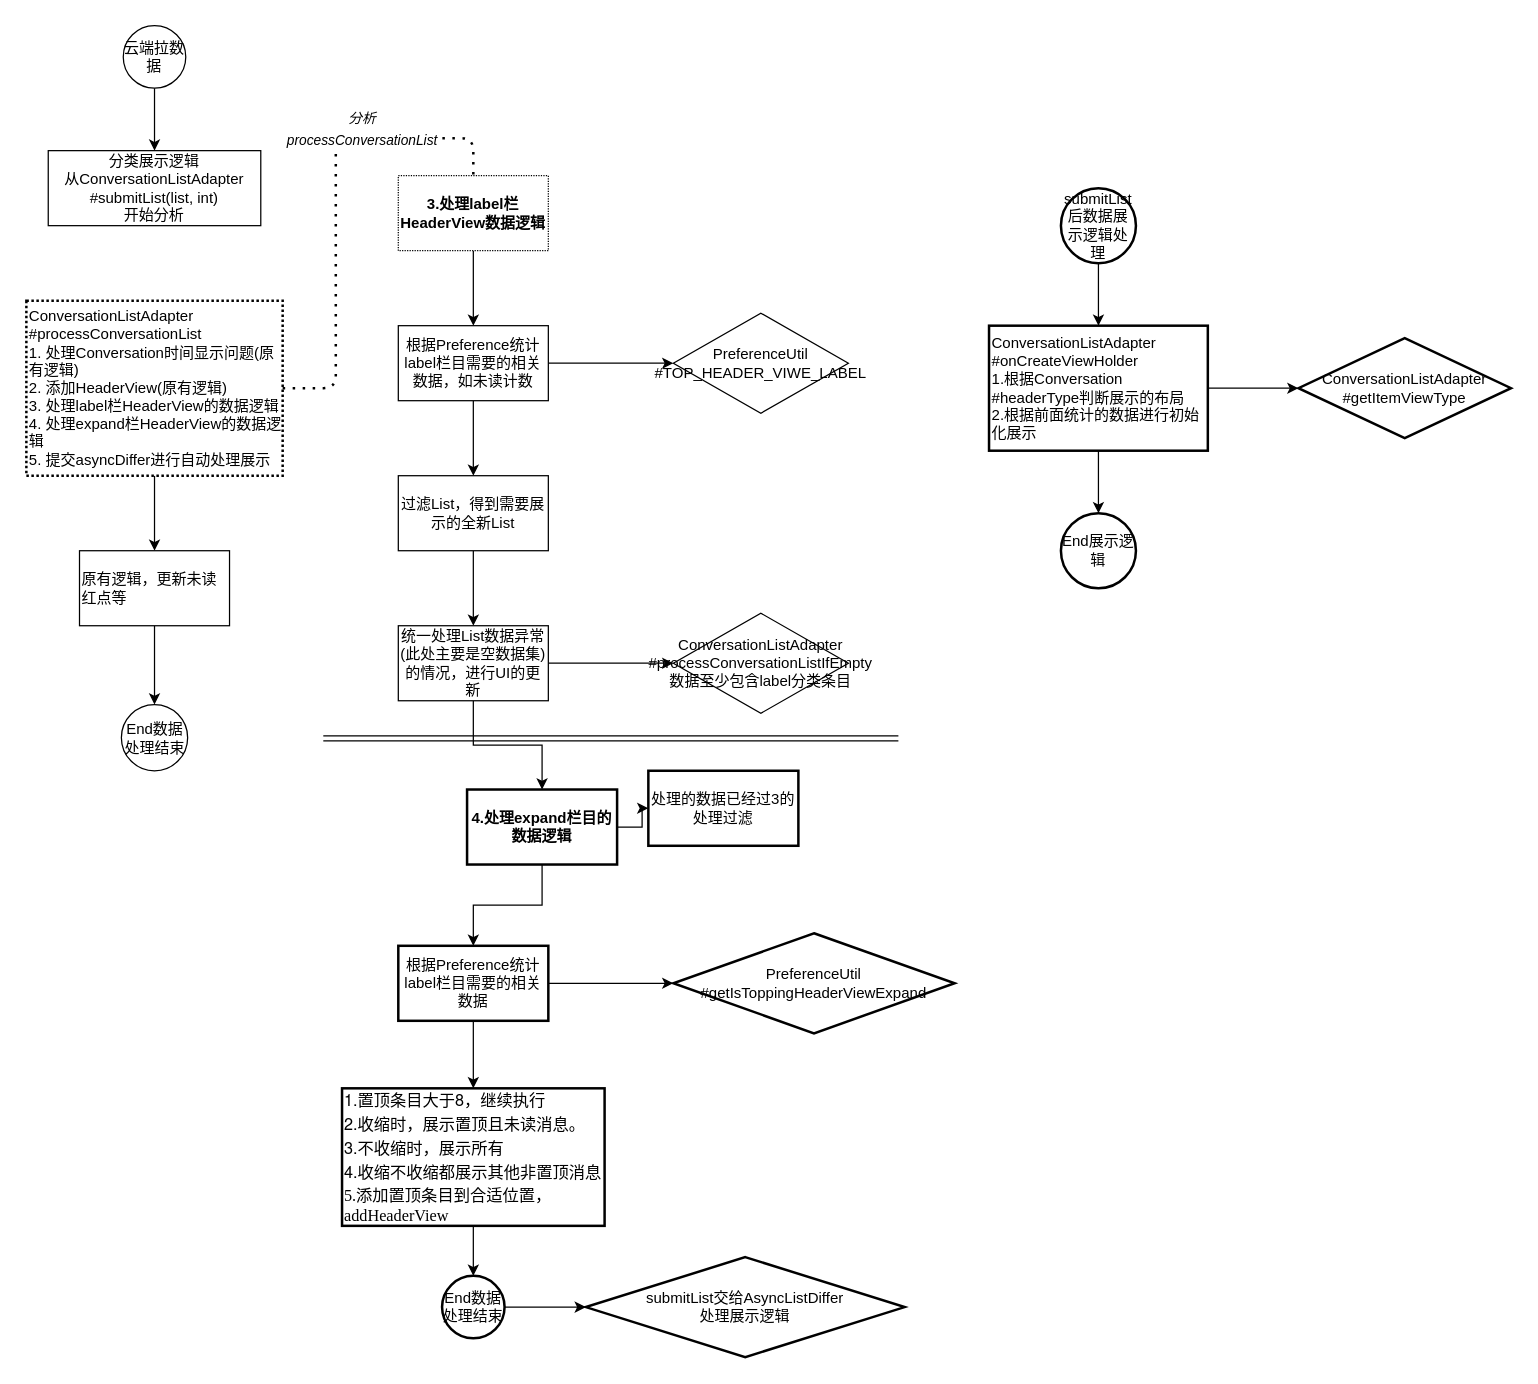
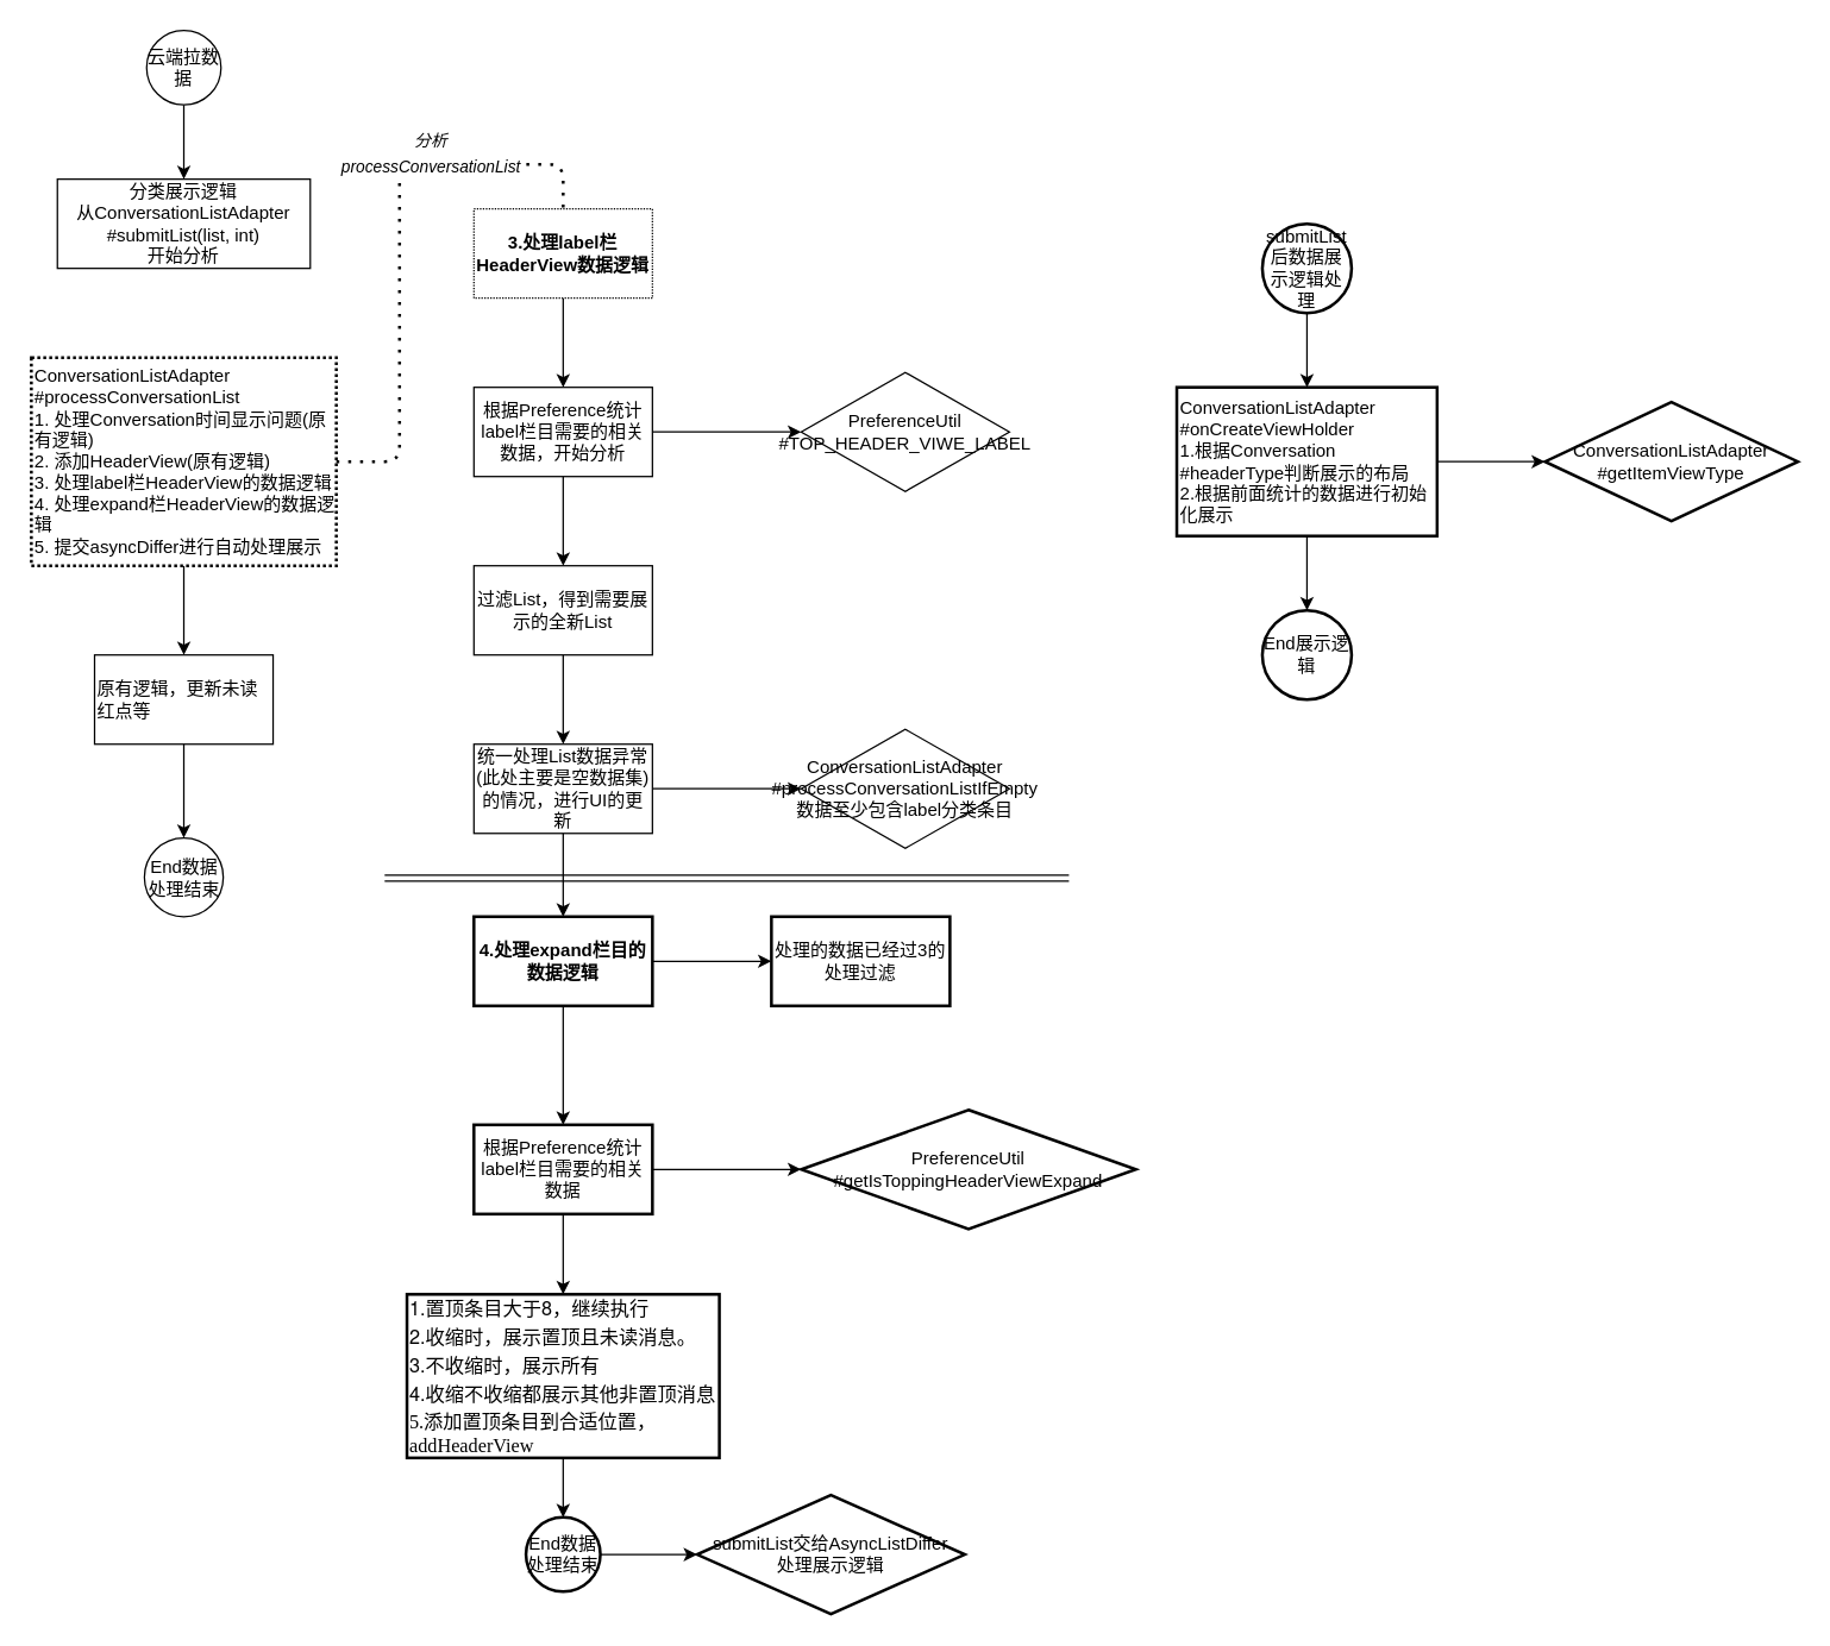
- <mxCell id="14" value="根据Preference统计label栏目需要的相关数据，如未读计数" style="whiteSpace=wrap;html=1;" vertex="1" parent="1"><mxGeometry x="318" y="260" width="120" height="60" as="geometry" /></mxCell>
+ <mxCell id="14" value="根据Preference统计label栏目需要的相关数据，开始分析" style="whiteSpace=wrap;html=1;" vertex="1" parent="1"><mxGeometry x="318" y="260" width="120" height="60" as="geometry" /></mxCell>
- <mxCell id="24" value="4.处理expand栏目的数据逻辑" style="whiteSpace=wrap;html=1;strokeWidth=2;align=center;fontStyle=1" vertex="1" parent="1"><mxGeometry x="373" y="631" width="120" height="60" as="geometry" /></mxCell>
+ <mxCell id="24" value="4.处理expand栏目的数据逻辑" style="whiteSpace=wrap;html=1;strokeWidth=2;align=center;fontStyle=1" vertex="1" parent="1"><mxGeometry x="318" y="616" width="120" height="60" as="geometry" /></mxCell>
- <mxCell id="38" value="submitList交给AsyncListDiffer&lt;br&gt;处理展示逻辑" style="rhombus;whiteSpace=wrap;html=1;strokeWidth=2;" vertex="1" parent="1"><mxGeometry x="468" y="1005" width="255" height="80" as="geometry" /></mxCell>
+ <mxCell id="38" value="submitList交给AsyncListDiffer&lt;br&gt;处理展示逻辑" style="rhombus;whiteSpace=wrap;html=1;strokeWidth=2;" vertex="1" parent="1"><mxGeometry x="468" y="1005" width="180" height="80" as="geometry" /></mxCell>
